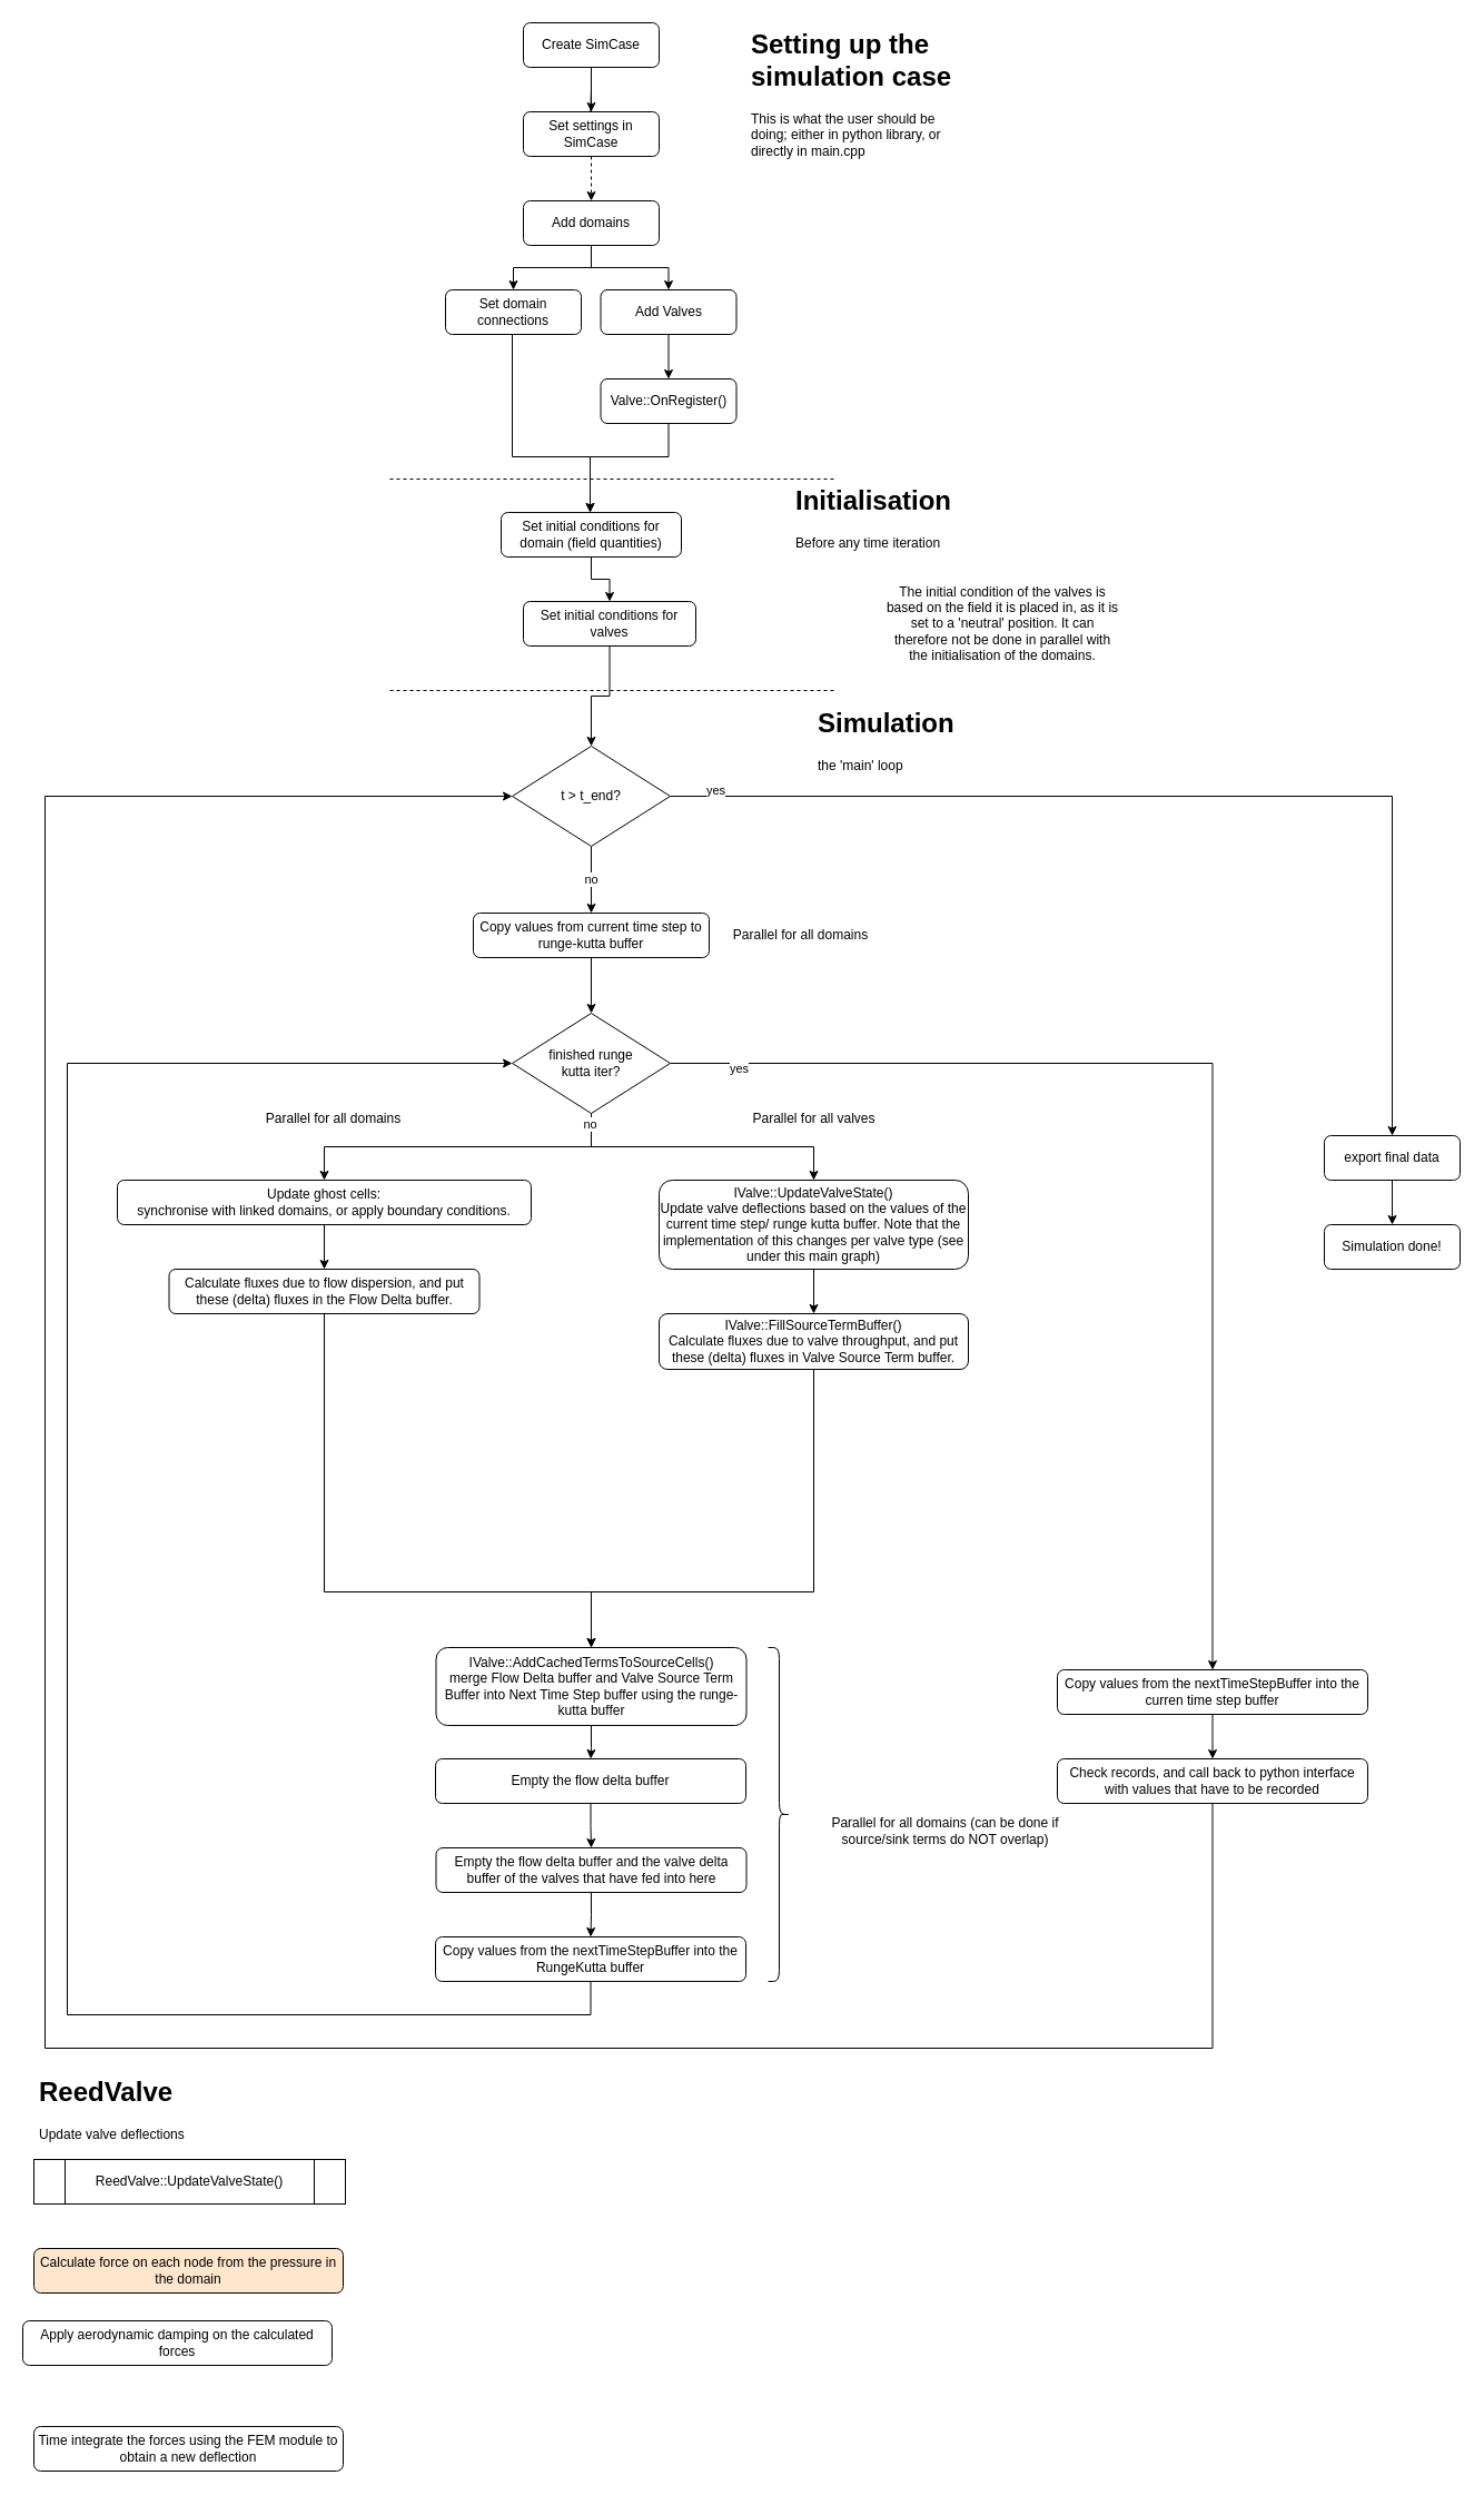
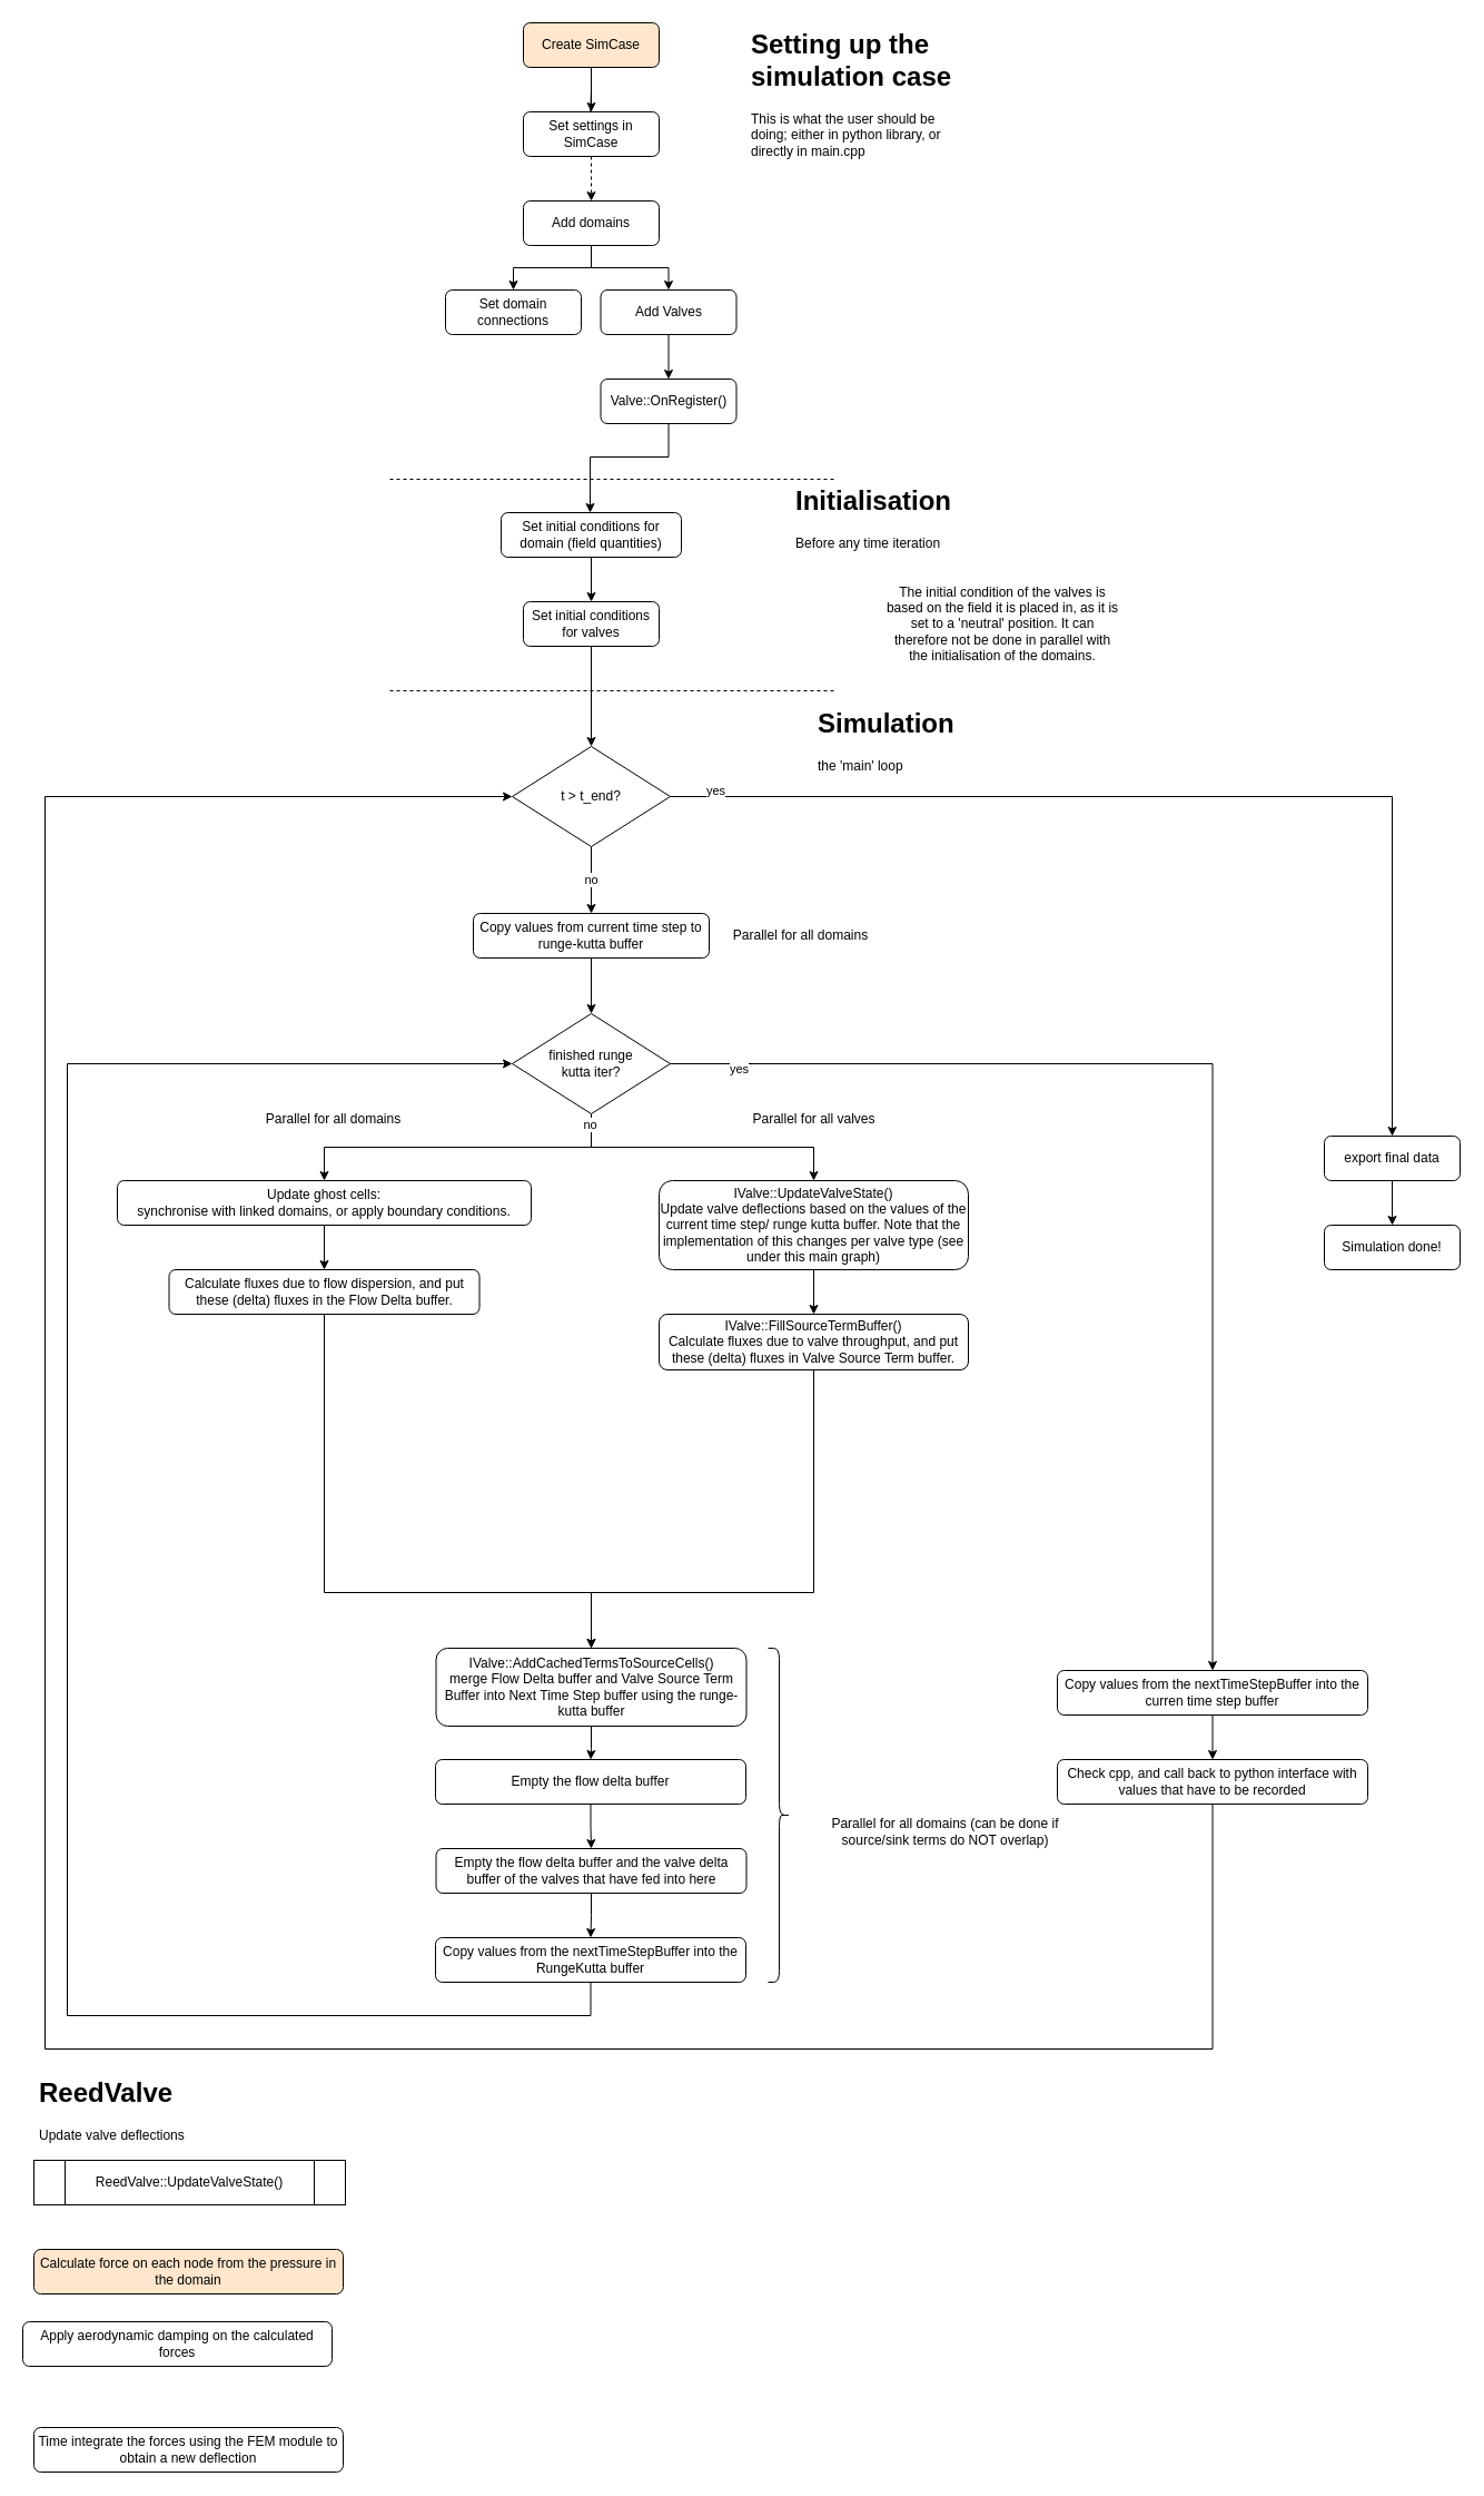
- <mxCell id="3" value="Create SimCase" style="rounded=1;whiteSpace=wrap;html=1;fontSize=12;glass=0;strokeWidth=1;shadow=0;" parent="1" vertex="1"><mxGeometry x="470" width="122" height="40" as="geometry" y="20" /></mxCell>
+ <mxCell id="3" value="Create SimCase" style="rounded=1;whiteSpace=wrap;html=1;fontSize=12;glass=0;strokeWidth=1;shadow=0;fillColor=#ffe6cc;" parent="1" vertex="1"><mxGeometry x="470" width="122" height="40" as="geometry" y="20" /></mxCell>
- <mxCell id="10" style="edgeStyle=orthogonalEdgeStyle;rounded=0;orthogonalLoop=1;jettySize=auto;html=1;" parent="1" source="11" target="15" edge="1"><mxGeometry relative="1" as="geometry"><Array as="points"><mxPoint x="460" y="410" /><mxPoint x="530" y="410" /></Array></mxGeometry></mxCell>
- <mxCell id="20" value="Set initial conditions for valves" style="rounded=1;whiteSpace=wrap;html=1;fontSize=12;glass=0;strokeWidth=1;shadow=0;" parent="1" vertex="1"><mxGeometry x="470" y="540" width="155" height="40" as="geometry" /></mxCell>
+ <mxCell id="20" value="Set initial conditions for valves" style="rounded=1;whiteSpace=wrap;html=1;fontSize=12;glass=0;strokeWidth=1;shadow=0;" parent="1" vertex="1"><mxGeometry x="470" y="540" width="122" height="40" as="geometry" /></mxCell>
- <mxCell id="62" value="Check records, and call back to python interface with values that have to be recorded" style="rounded=1;whiteSpace=wrap;html=1;fontSize=12;glass=0;strokeWidth=1;shadow=0;" vertex="1" parent="1"><mxGeometry x="950" y="1580" width="279" height="40" as="geometry" /></mxCell>
+ <mxCell id="62" value="Check cpp, and call back to python interface with values that have to be recorded" style="rounded=1;whiteSpace=wrap;html=1;fontSize=12;glass=0;strokeWidth=1;shadow=0;" vertex="1" parent="1"><mxGeometry x="950" y="1580" width="279" height="40" as="geometry" /></mxCell>
